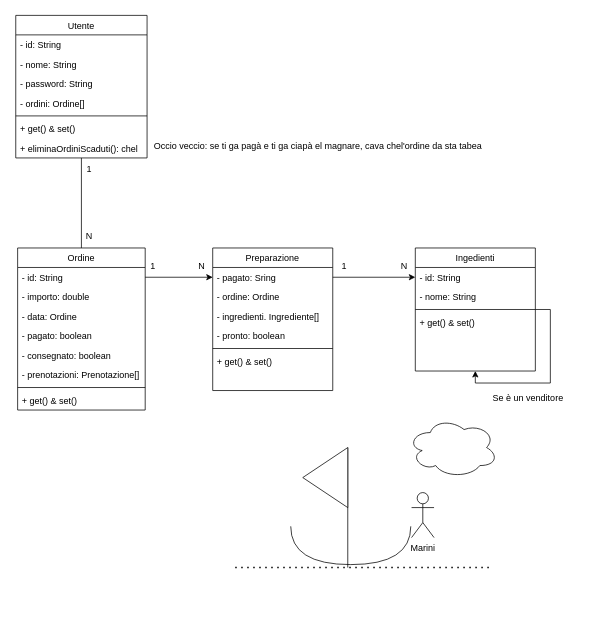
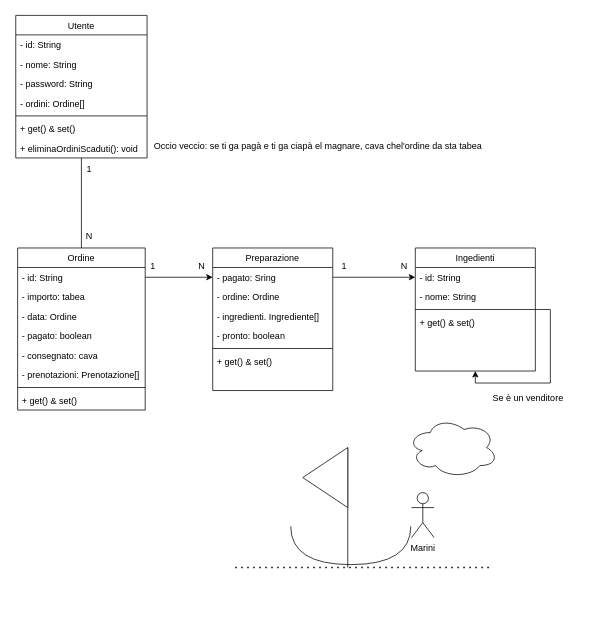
- <mxCell id="32" value="+ eliminaOrdiniScaduti(): chel" style="text;align=left;verticalAlign=top;spacingLeft=4;spacingRight=4;overflow=hidden;rotatable=0;points=[[0,0.5],[1,0.5]];portConstraint=eastwest;" vertex="1" parent="25"><mxGeometry y="164" width="175" height="26" as="geometry" /></mxCell>
+ <mxCell id="32" value="+ eliminaOrdiniScaduti(): void" style="text;align=left;verticalAlign=top;spacingLeft=4;spacingRight=4;overflow=hidden;rotatable=0;points=[[0,0.5],[1,0.5]];portConstraint=eastwest;" vertex="1" parent="25"><mxGeometry y="164" width="175" height="26" as="geometry" /></mxCell>
- <mxCell id="17" value="- importo: double" style="text;align=left;verticalAlign=top;spacingLeft=4;spacingRight=4;overflow=hidden;rotatable=0;points=[[0,0.5],[1,0.5]];portConstraint=eastwest;rounded=0;shadow=0;html=0;" vertex="1" parent="15"><mxGeometry y="52" width="170" height="26" as="geometry" /></mxCell>
+ <mxCell id="17" value="- importo: tabea" style="text;align=left;verticalAlign=top;spacingLeft=4;spacingRight=4;overflow=hidden;rotatable=0;points=[[0,0.5],[1,0.5]];portConstraint=eastwest;rounded=0;shadow=0;html=0;" vertex="1" parent="15"><mxGeometry y="52" width="170" height="26" as="geometry" /></mxCell>
- <mxCell id="20" value="- consegnato: boolean" style="text;align=left;verticalAlign=top;spacingLeft=4;spacingRight=4;overflow=hidden;rotatable=0;points=[[0,0.5],[1,0.5]];portConstraint=eastwest;rounded=0;shadow=0;html=0;" vertex="1" parent="15"><mxGeometry y="130" width="170" height="26" as="geometry" /></mxCell>
+ <mxCell id="20" value="- consegnato: cava" style="text;align=left;verticalAlign=top;spacingLeft=4;spacingRight=4;overflow=hidden;rotatable=0;points=[[0,0.5],[1,0.5]];portConstraint=eastwest;rounded=0;shadow=0;html=0;" vertex="1" parent="15"><mxGeometry y="130" width="170" height="26" as="geometry" /></mxCell>
